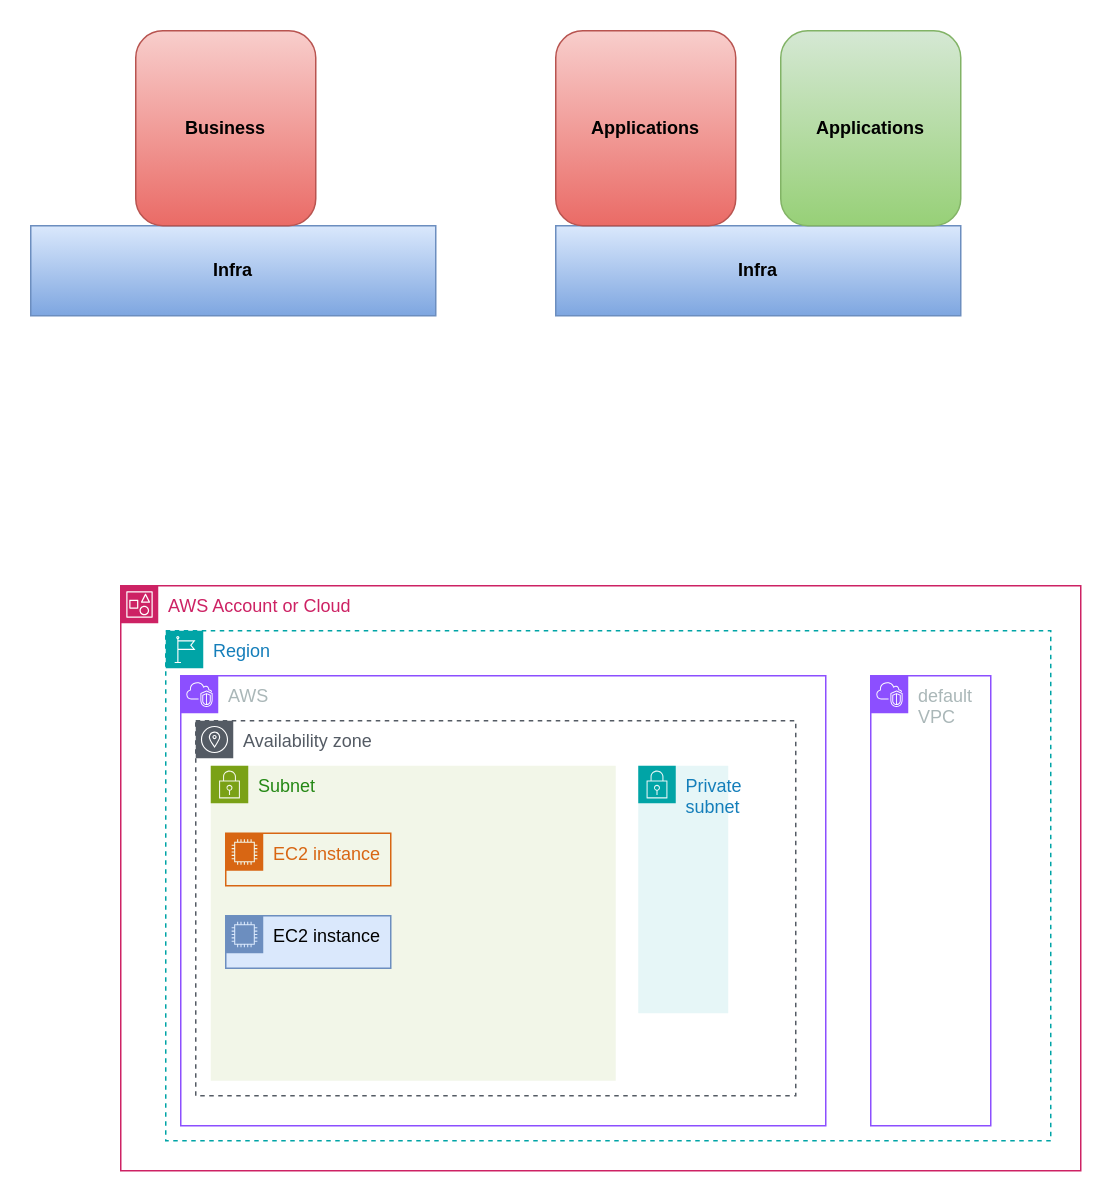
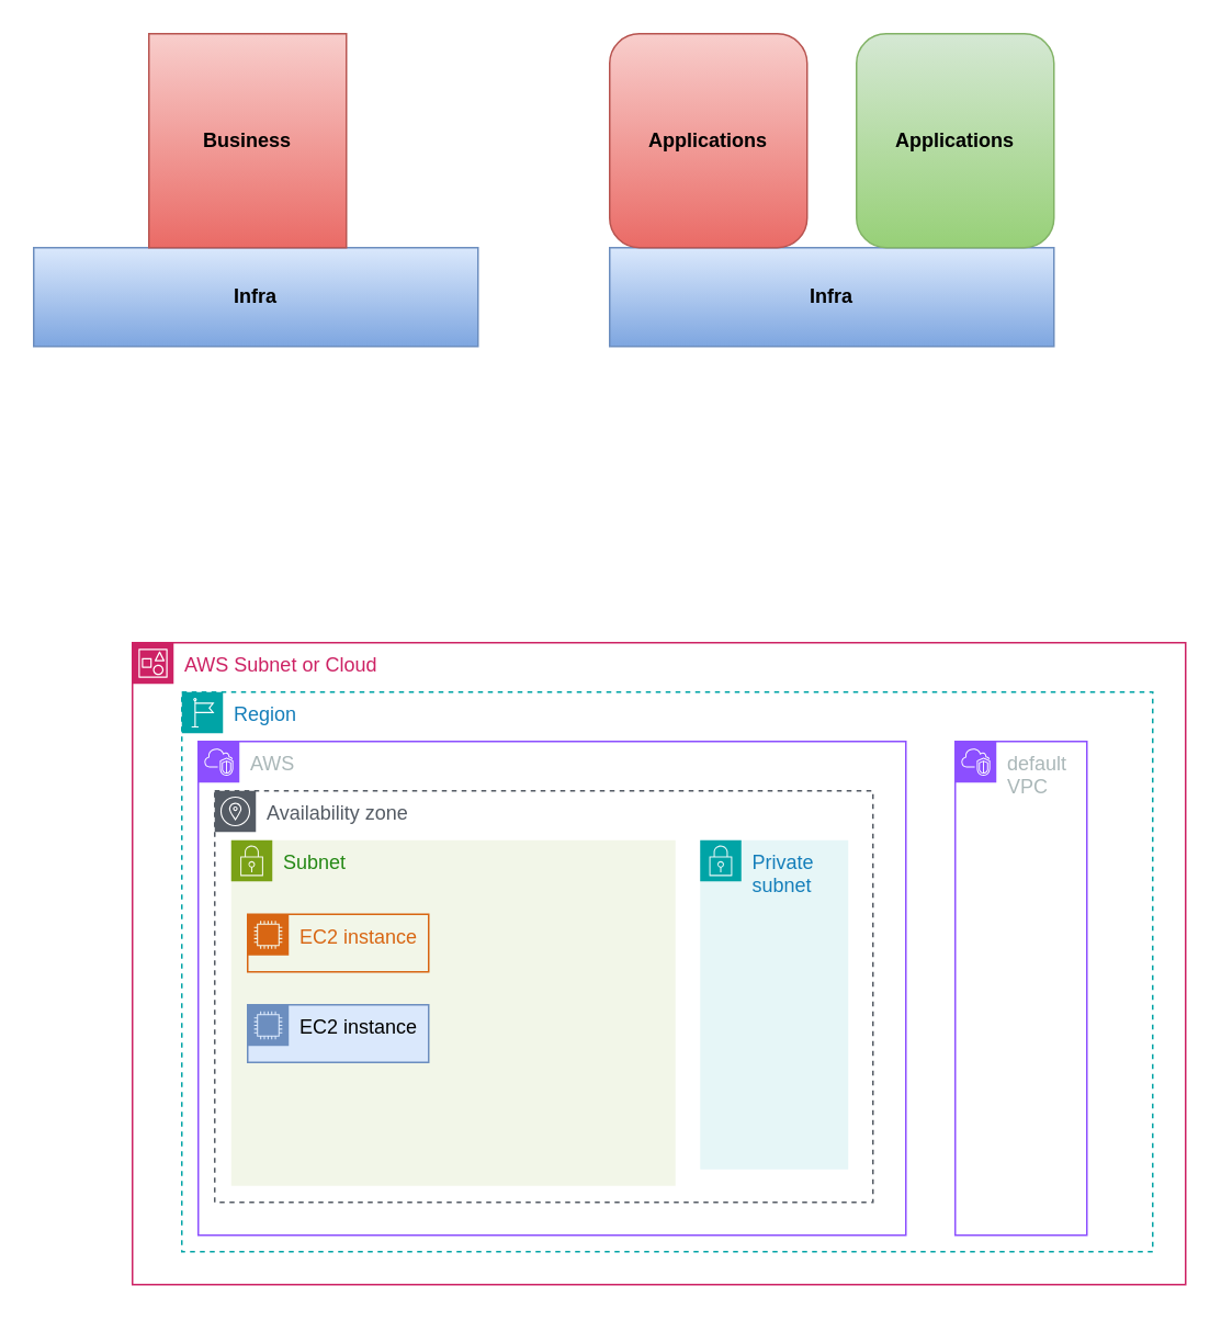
- <mxCell id="3" value="&lt;b&gt;Business&lt;/b&gt;" style="rounded=1;whiteSpace=wrap;html=1;fillColor=#f8cecc;gradientColor=#ea6b66;strokeColor=#b85450;" parent="1" vertex="1"><mxGeometry x="90" y="20" width="120" height="130" as="geometry" /></mxCell>
+ <mxCell id="3" value="&lt;b&gt;Business&lt;/b&gt;" style="whiteSpace=wrap;html=1;fillColor=#f8cecc;gradientColor=#ea6b66;strokeColor=#b85450;rounded=0;" parent="1" vertex="1"><mxGeometry x="90" y="20" width="120" height="130" as="geometry" /></mxCell>
- <mxCell id="7" value="AWS Account or Cloud" style="points=[[0,0],[0.25,0],[0.5,0],[0.75,0],[1,0],[1,0.25],[1,0.5],[1,0.75],[1,1],[0.75,1],[0.5,1],[0.25,1],[0,1],[0,0.75],[0,0.5],[0,0.25]];outlineConnect=0;gradientColor=none;html=1;whiteSpace=wrap;fontSize=12;fontStyle=0;container=1;pointerEvents=0;collapsible=0;recursiveResize=0;shape=mxgraph.aws4.group;grIcon=mxgraph.aws4.group_account;strokeColor=#CD2264;fillColor=none;verticalAlign=top;align=left;spacingLeft=30;fontColor=#CD2264;dashed=0;" vertex="1" parent="1"><mxGeometry x="80" y="390" width="640" height="390" as="geometry" /></mxCell>
+ <mxCell id="7" value="AWS Subnet or Cloud" style="points=[[0,0],[0.25,0],[0.5,0],[0.75,0],[1,0],[1,0.25],[1,0.5],[1,0.75],[1,1],[0.75,1],[0.5,1],[0.25,1],[0,1],[0,0.75],[0,0.5],[0,0.25]];outlineConnect=0;gradientColor=none;html=1;whiteSpace=wrap;fontSize=12;fontStyle=0;container=1;pointerEvents=0;collapsible=0;recursiveResize=0;shape=mxgraph.aws4.group;grIcon=mxgraph.aws4.group_account;strokeColor=#CD2264;fillColor=none;verticalAlign=top;align=left;spacingLeft=30;fontColor=#CD2264;dashed=0;" vertex="1" parent="1"><mxGeometry x="80" y="390" width="640" height="390" as="geometry" /></mxCell>
- <mxCell id="13" value="Private subnet" style="points=[[0,0],[0.25,0],[0.5,0],[0.75,0],[1,0],[1,0.25],[1,0.5],[1,0.75],[1,1],[0.75,1],[0.5,1],[0.25,1],[0,1],[0,0.75],[0,0.5],[0,0.25]];outlineConnect=0;gradientColor=none;html=1;whiteSpace=wrap;fontSize=12;fontStyle=0;container=1;pointerEvents=0;collapsible=0;recursiveResize=0;shape=mxgraph.aws4.group;grIcon=mxgraph.aws4.group_security_group;grStroke=0;strokeColor=#00A4A6;fillColor=#E6F6F7;verticalAlign=top;align=left;spacingLeft=30;fontColor=#147EBA;dashed=0;" vertex="1" parent="9"><mxGeometry x="305" y="60" width="60" height="165" as="geometry" /></mxCell>
+ <mxCell id="13" value="Private subnet" style="points=[[0,0],[0.25,0],[0.5,0],[0.75,0],[1,0],[1,0.25],[1,0.5],[1,0.75],[1,1],[0.75,1],[0.5,1],[0.25,1],[0,1],[0,0.75],[0,0.5],[0,0.25]];outlineConnect=0;gradientColor=none;html=1;whiteSpace=wrap;fontSize=12;fontStyle=0;container=1;pointerEvents=0;collapsible=0;recursiveResize=0;shape=mxgraph.aws4.group;grIcon=mxgraph.aws4.group_security_group;grStroke=0;strokeColor=#00A4A6;fillColor=#E6F6F7;verticalAlign=top;align=left;spacingLeft=30;fontColor=#147EBA;dashed=0;" vertex="1" parent="9"><mxGeometry x="305" y="60" width="90" height="200" as="geometry" /></mxCell>
